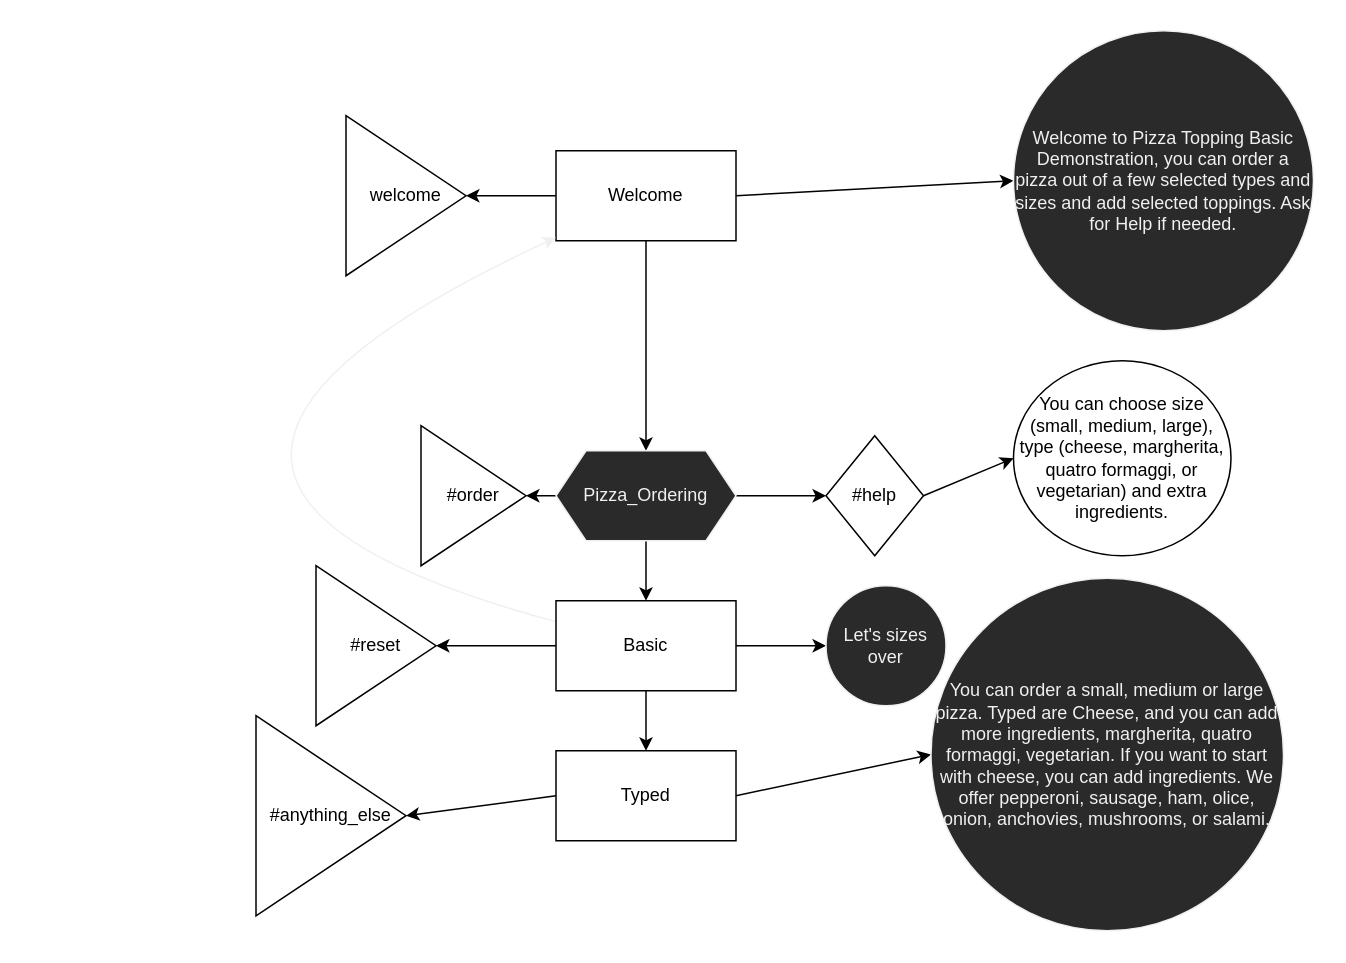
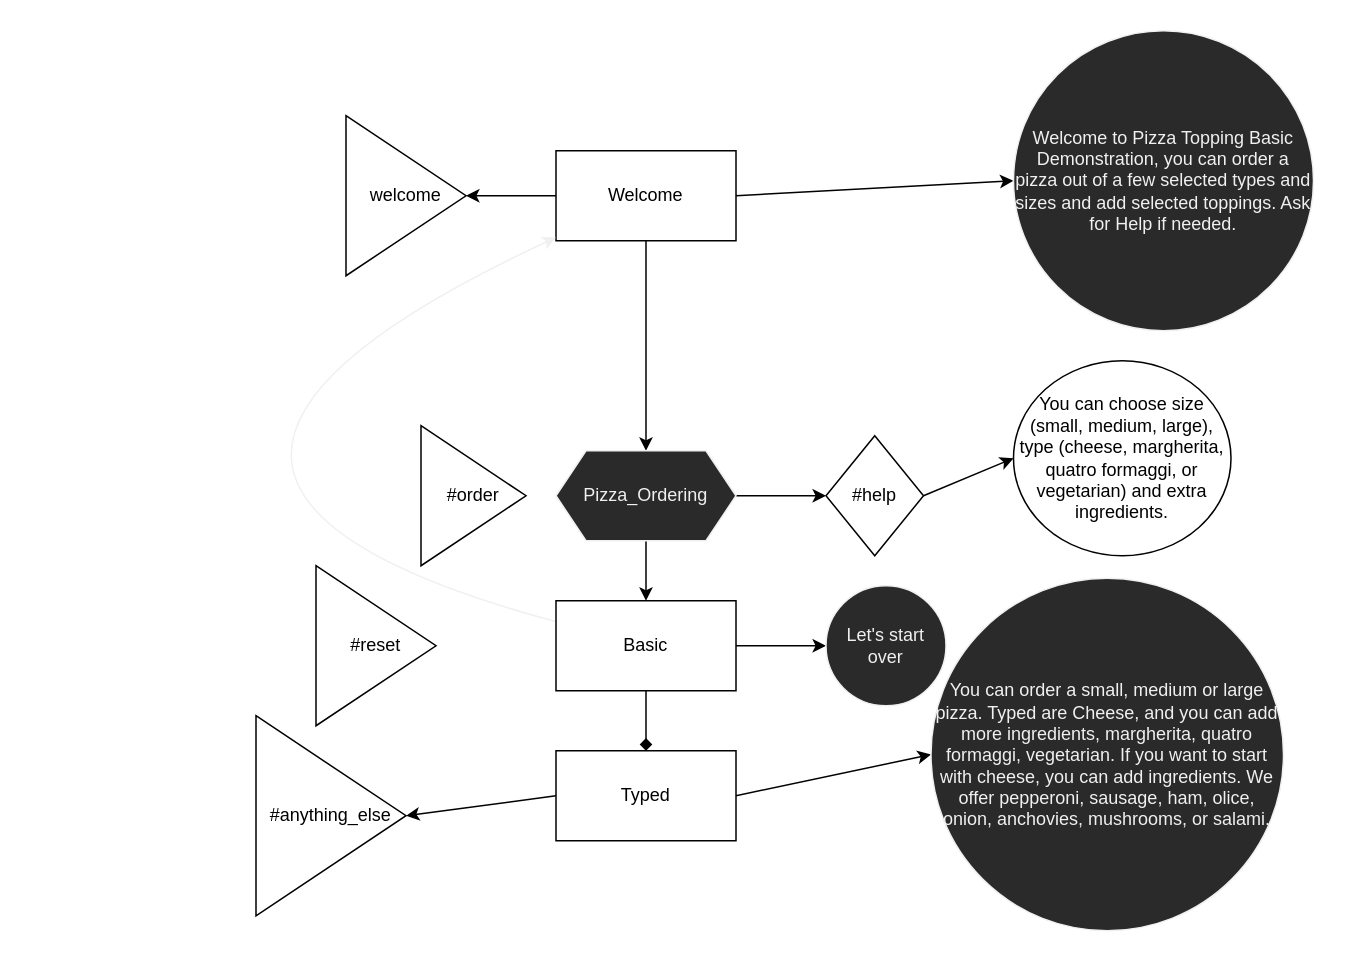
- <mxCell id="7" style="edgeStyle=none;html=1;exitX=0;exitY=0.5;exitDx=0;exitDy=0;entryX=1;entryY=0.5;entryDx=0;entryDy=0;" parent="1" source="9" target="23" edge="1"><mxGeometry relative="1" as="geometry" /></mxCell>
- <mxCell id="12" style="edgeStyle=none;html=1;exitX=0;exitY=0.5;exitDx=0;exitDy=0;entryX=1;entryY=0.5;entryDx=0;entryDy=0;" parent="1" source="14" target="24" edge="1"><mxGeometry relative="1" as="geometry" /></mxCell>
- <mxCell id="19" value="Let's sizes over" style="ellipse;whiteSpace=wrap;html=1;aspect=fixed;fontFamily=Helvetica;fontSize=12;fontColor=rgb(240, 240, 240);align=center;strokeColor=rgb(240, 240, 240);fillColor=rgb(42, 42, 42);" parent="1" vertex="1"><mxGeometry x="550" y="390" width="80" height="80" as="geometry" /></mxCell>
+ <mxCell id="19" value="Let's start over" style="ellipse;whiteSpace=wrap;html=1;aspect=fixed;fontFamily=Helvetica;fontSize=12;fontColor=rgb(240, 240, 240);align=center;strokeColor=rgb(240, 240, 240);fillColor=rgb(42, 42, 42);" parent="1" vertex="1"><mxGeometry x="550" y="390" width="80" height="80" as="geometry" /></mxCell>
- <mxCell id="10" style="edgeStyle=none;html=1;exitX=0.5;exitY=1;exitDx=0;exitDy=0;entryX=0.5;entryY=0;entryDx=0;entryDy=0;" parent="1" source="14" target="17" edge="1"><mxGeometry relative="1" as="geometry" /></mxCell>
+ <mxCell id="10" style="edgeStyle=none;html=1;exitX=0.5;exitY=1;exitDx=0;exitDy=0;entryX=0.5;entryY=0;entryDx=0;entryDy=0;endArrow=diamond;" parent="1" source="14" target="17" edge="1"><mxGeometry relative="1" as="geometry" /></mxCell>
